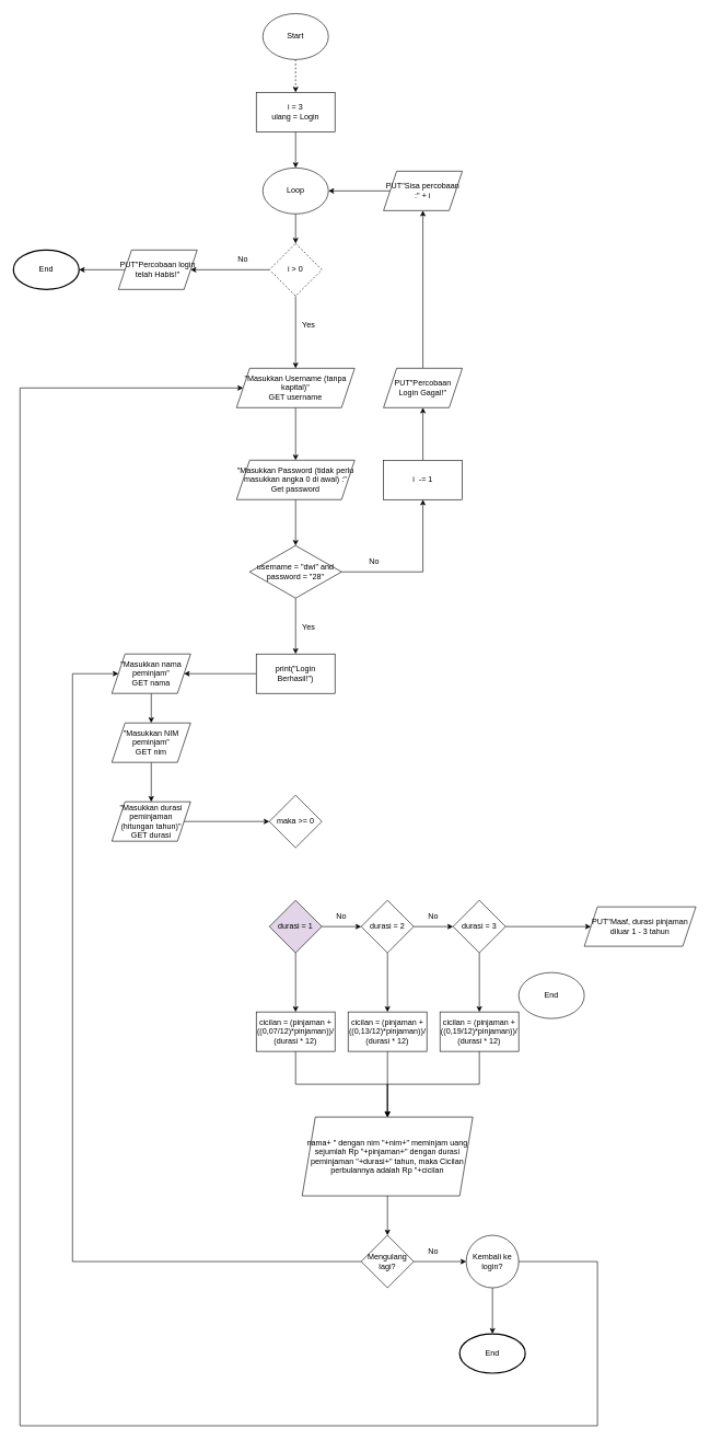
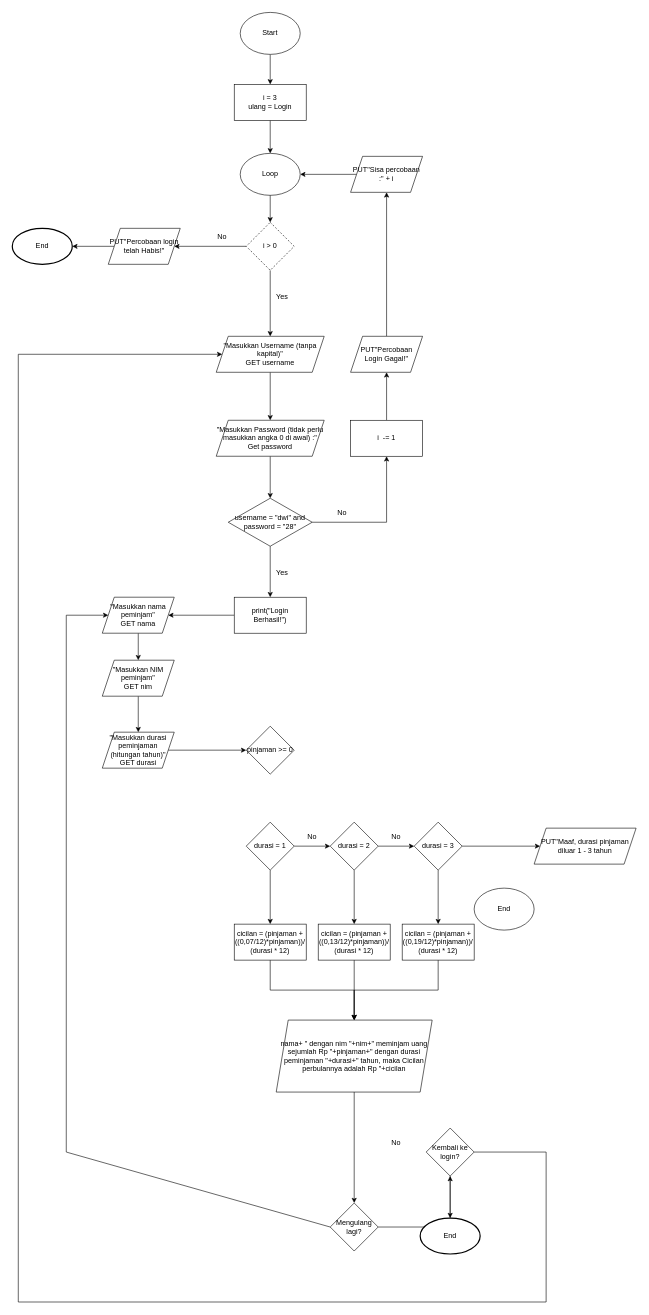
- <mxCell id="2" value="" style="edgeStyle=orthogonalEdgeStyle;rounded=0;orthogonalLoop=1;jettySize=auto;html=1;dashed=1;" edge="1" parent="1" source="3" target="16"><mxGeometry relative="1" as="geometry" /></mxCell>
+ <mxCell id="2" value="" style="edgeStyle=orthogonalEdgeStyle;rounded=0;orthogonalLoop=1;jettySize=auto;html=1;" edge="1" parent="1" source="3" target="16"><mxGeometry relative="1" as="geometry" /></mxCell>
- <mxCell id="40" value="maka &amp;gt;= 0" style="rhombus;whiteSpace=wrap;html=1;" vertex="1" parent="1"><mxGeometry x="410" y="1210" width="80" height="80" as="geometry" /></mxCell>
+ <mxCell id="40" value="pinjaman &amp;gt;= 0" style="rhombus;whiteSpace=wrap;html=1;" vertex="1" parent="1"><mxGeometry x="410" y="1210" width="80" height="80" as="geometry" /></mxCell>
- <mxCell id="43" value="durasi = 1" style="rhombus;whiteSpace=wrap;html=1;fillColor=#e1d5e7;" vertex="1" parent="1"><mxGeometry x="410" y="1370" width="80" height="80" as="geometry" /></mxCell>
+ <mxCell id="43" value="durasi = 1" style="rhombus;whiteSpace=wrap;html=1;" vertex="1" parent="1"><mxGeometry x="410" y="1370" width="80" height="80" as="geometry" /></mxCell>
- <mxCell id="62" value="Mengulang lagi?" style="rhombus;whiteSpace=wrap;html=1;" vertex="1" parent="1"><mxGeometry x="550" y="1880" width="80" height="80" as="geometry" /></mxCell>
+ <mxCell id="62" value="Mengulang lagi?" style="rhombus;whiteSpace=wrap;html=1;" vertex="1" parent="1"><mxGeometry x="550" y="2005" width="80" height="80" as="geometry" /></mxCell>
- <mxCell id="64" value="Kembali ke login?" style="ellipse;whiteSpace=wrap;html=1;" vertex="1" parent="1"><mxGeometry x="710" y="1880" width="80" height="80" as="geometry" /></mxCell>
+ <mxCell id="64" value="Kembali ke login?" style="rhombus;whiteSpace=wrap;html=1;" vertex="1" parent="1"><mxGeometry x="710" y="1880" width="80" height="80" as="geometry" /></mxCell>
